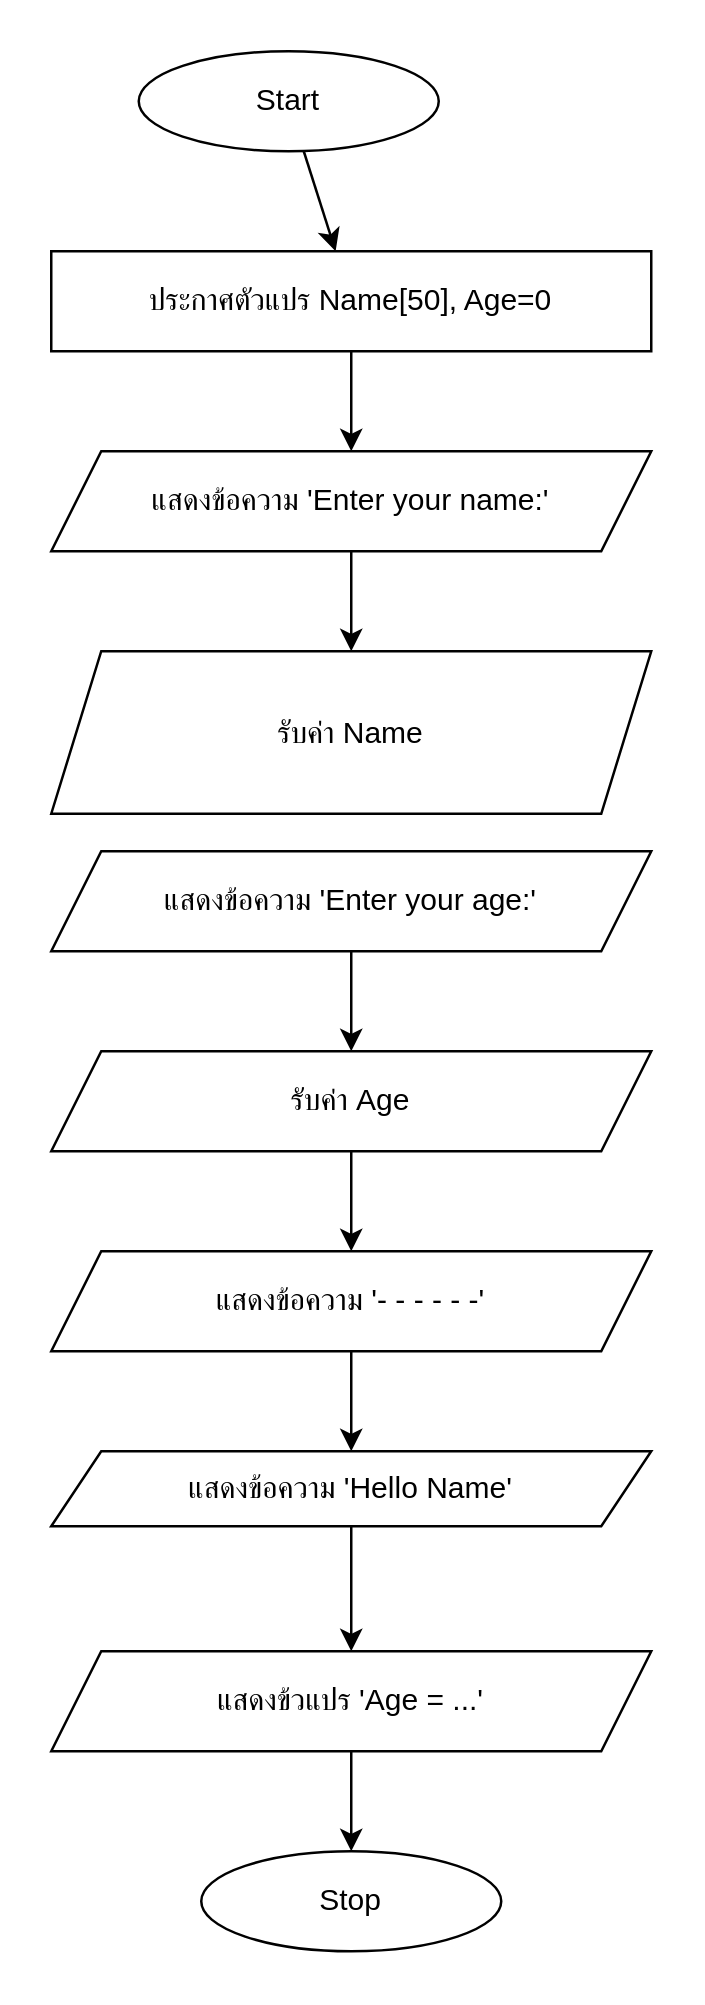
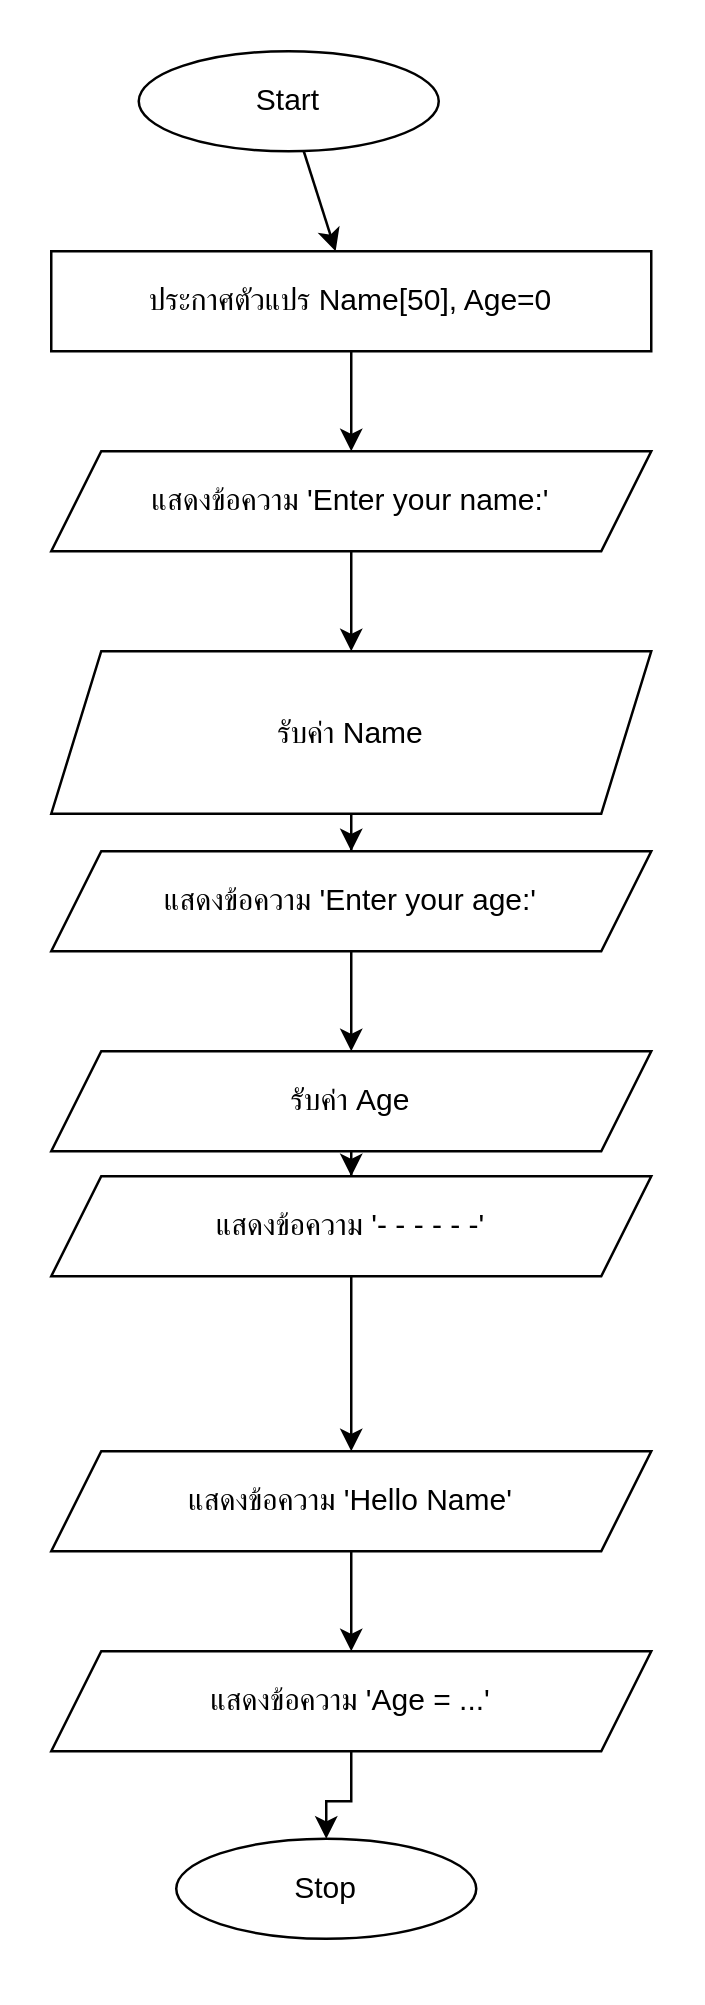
+ <mxCell id="8" style="edgeStyle=orthogonalEdgeStyle;rounded=0;orthogonalLoop=1;jettySize=auto;html=1;entryX=0.5;entryY=0;entryDx=0;entryDy=0;" edge="1" parent="1" source="9" target="11"><mxGeometry relative="1" as="geometry" /></mxCell>
- <mxCell id="15" value="แสดงข้อความ '- - - - - -'" style="shape=parallelogram;perimeter=parallelogramPerimeter;whiteSpace=wrap;html=1;fixedSize=1;" vertex="1" parent="1"><mxGeometry x="20" y="500" width="240" height="40" as="geometry" /></mxCell>
+ <mxCell id="15" value="แสดงข้อความ '- - - - - -'" style="shape=parallelogram;perimeter=parallelogramPerimeter;whiteSpace=wrap;html=1;fixedSize=1;" vertex="1" parent="1"><mxGeometry x="20" y="470" width="240" height="40" as="geometry" /></mxCell>
- <mxCell id="17" value="แสดงข้อความ 'Hello Name'" style="shape=parallelogram;perimeter=parallelogramPerimeter;whiteSpace=wrap;html=1;fixedSize=1;" vertex="1" parent="1"><mxGeometry x="20" y="580" width="240" height="30" as="geometry" /></mxCell>
+ <mxCell id="17" value="แสดงข้อความ 'Hello Name'" style="shape=parallelogram;perimeter=parallelogramPerimeter;whiteSpace=wrap;html=1;fixedSize=1;" vertex="1" parent="1"><mxGeometry x="20" y="580" width="240" height="40" as="geometry" /></mxCell>
- <mxCell id="19" value="แสดงข้วแปร 'Age = ...'" style="shape=parallelogram;perimeter=parallelogramPerimeter;whiteSpace=wrap;html=1;fixedSize=1;" vertex="1" parent="1"><mxGeometry x="20" y="660" width="240" height="40" as="geometry" /></mxCell>
+ <mxCell id="19" value="แสดงข้อความ 'Age = ...'" style="shape=parallelogram;perimeter=parallelogramPerimeter;whiteSpace=wrap;html=1;fixedSize=1;" vertex="1" parent="1"><mxGeometry x="20" y="660" width="240" height="40" as="geometry" /></mxCell>
- <mxCell id="20" value="Stop" style="ellipse;whiteSpace=wrap;html=1;" vertex="1" parent="1"><mxGeometry x="80" y="740" width="120" height="40" as="geometry" /></mxCell>
+ <mxCell id="20" value="Stop" style="ellipse;whiteSpace=wrap;html=1;" vertex="1" parent="1"><mxGeometry x="70" y="735" width="120" height="40" as="geometry" /></mxCell>
